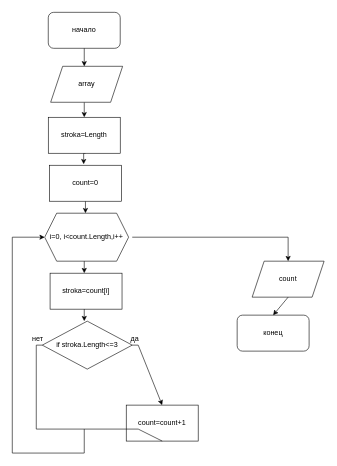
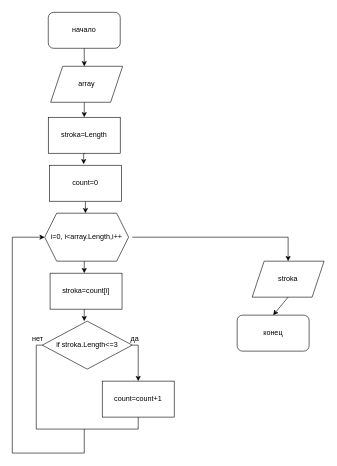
- <mxCell id="9" value="i=0, i&amp;lt;count.Length,i++" style="shape=hexagon;perimeter=hexagonPerimeter2;whiteSpace=wrap;html=1;fixedSize=1;" parent="1" vertex="1"><mxGeometry x="74" y="355" width="140" height="80" as="geometry" /></mxCell>
+ <mxCell id="9" value="i=0, i&amp;lt;array.Length,i++" style="shape=hexagon;perimeter=hexagonPerimeter2;whiteSpace=wrap;html=1;fixedSize=1;" parent="1" vertex="1"><mxGeometry x="74" y="355" width="140" height="80" as="geometry" /></mxCell>
- <mxCell id="13" value="count" style="shape=parallelogram;perimeter=parallelogramPerimeter;whiteSpace=wrap;html=1;fixedSize=1;" parent="1" vertex="1"><mxGeometry x="420" y="435" width="120" height="60" as="geometry" /></mxCell>
+ <mxCell id="13" value="stroka" style="shape=parallelogram;perimeter=parallelogramPerimeter;whiteSpace=wrap;html=1;fixedSize=1;" parent="1" vertex="1"><mxGeometry x="420" y="435" width="120" height="60" as="geometry" /></mxCell>
- <mxCell id="11" value="count=count+1" style="rounded=0;whiteSpace=wrap;html=1;" parent="1" vertex="1"><mxGeometry x="210" y="675" width="120" height="60" as="geometry" /></mxCell>
+ <mxCell id="11" value="count=count+1" style="rounded=0;whiteSpace=wrap;html=1;" parent="1" vertex="1"><mxGeometry x="170" y="635" width="120" height="60" as="geometry" /></mxCell>
